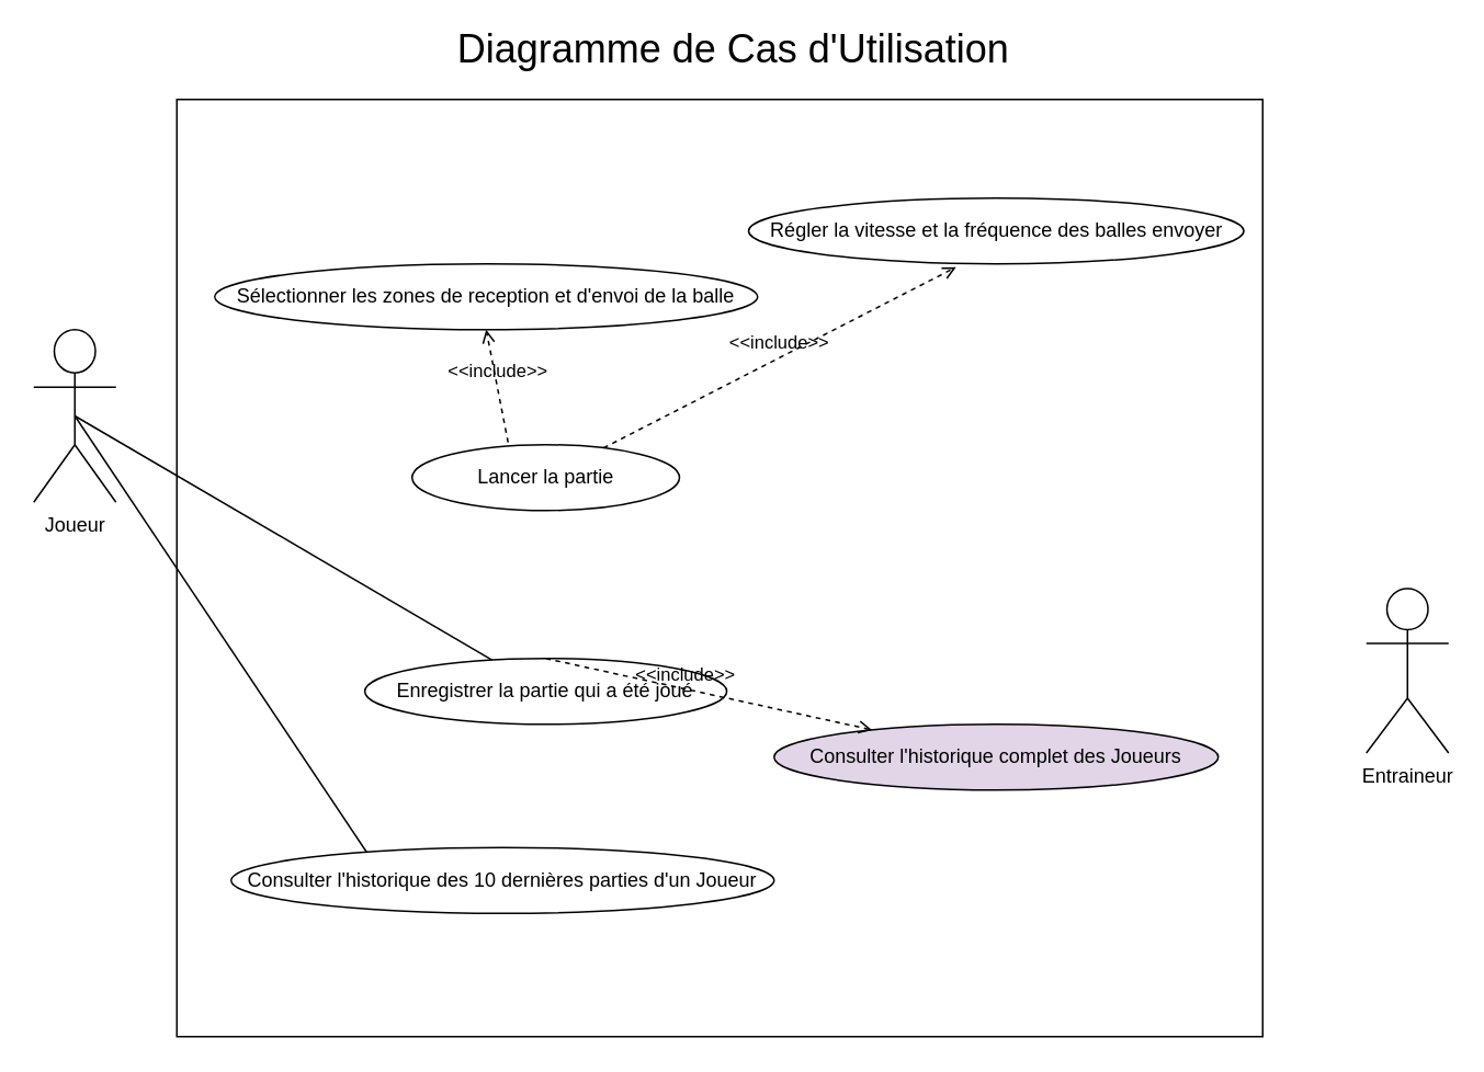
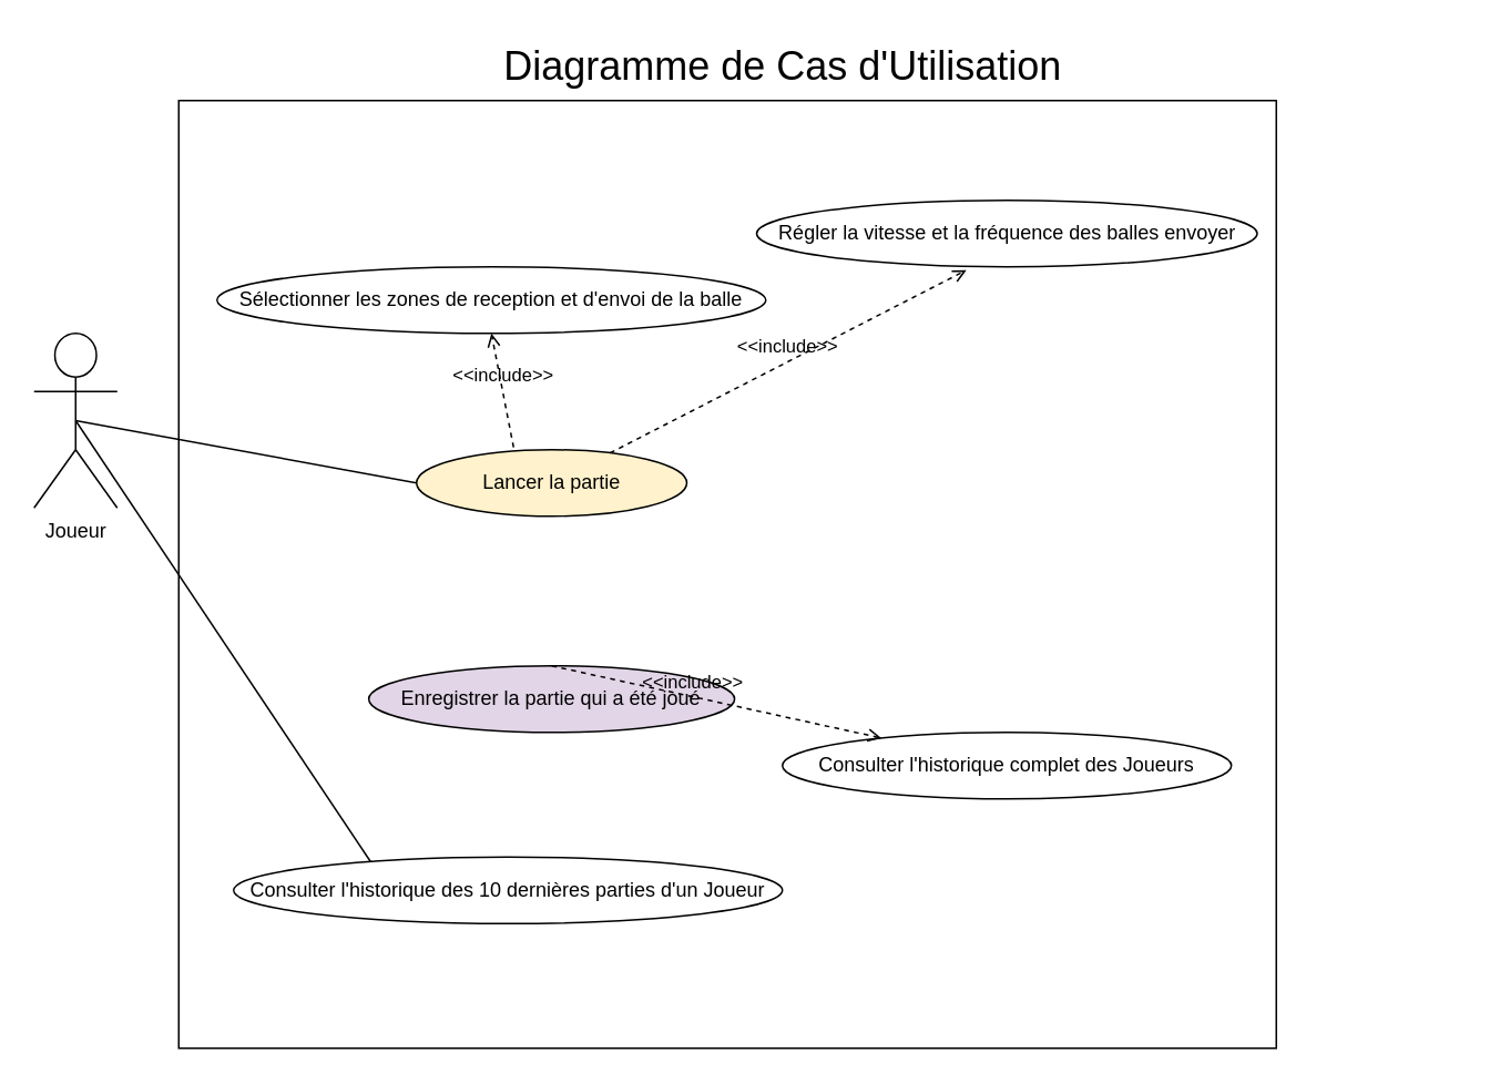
- <mxCell id="11" value="&lt;font style=&quot;font-size: 24px&quot;&gt;Diagramme de Cas d'Utilisation&lt;/font&gt;" style="text;html=1;resizable=0;autosize=1;align=center;verticalAlign=middle;points=[];fillColor=none;strokeColor=none;rounded=0;" parent="1" vertex="1"><mxGeometry x="270" y="20" width="350" height="20" as="geometry" /></mxCell>
+ <mxCell id="11" value="&lt;font style=&quot;font-size: 24px&quot;&gt;Diagramme de Cas d'Utilisation&lt;/font&gt;" style="text;html=1;resizable=0;autosize=1;align=center;verticalAlign=middle;points=[];fillColor=none;strokeColor=none;rounded=0;" parent="1" vertex="1"><mxGeometry x="295" y="30" width="350" height="20" as="geometry" /></mxCell>
- <mxCell id="15" value="Lancer la partie" style="ellipse;whiteSpace=wrap;html=1;" parent="1" vertex="1"><mxGeometry x="250" y="270" width="162.5" height="40" as="geometry" /></mxCell>
+ <mxCell id="15" value="Lancer la partie" style="ellipse;whiteSpace=wrap;html=1;fillColor=#fff2cc;" parent="1" vertex="1"><mxGeometry x="250" y="270" width="162.5" height="40" as="geometry" /></mxCell>
- <mxCell id="13" value="" style="endArrow=none;html=1;rounded=0;exitX=0.5;exitY=0.5;exitDx=0;exitDy=0;exitPerimeter=0;" parent="1" source="4" target="7" edge="1"><mxGeometry width="50" height="50" relative="1" as="geometry"><mxPoint x="60" y="230" as="sourcePoint" /><mxPoint x="-92.5" y="185" as="targetPoint" /></mxGeometry></mxCell>
+ <mxCell id="13" value="" style="endArrow=none;html=1;rounded=0;entryX=0;entryY=0.5;entryDx=0;entryDy=0;exitX=0.5;exitY=0.5;exitDx=0;exitDy=0;exitPerimeter=0;" parent="1" source="4" target="15" edge="1"><mxGeometry width="50" height="50" relative="1" as="geometry"><mxPoint x="60" y="230" as="sourcePoint" /><mxPoint x="-92.5" y="185" as="targetPoint" /></mxGeometry></mxCell>
- <mxCell id="3" value="Entraineur" style="shape=umlActor;verticalLabelPosition=bottom;verticalAlign=top;html=1;outlineConnect=0;" parent="1" vertex="1"><mxGeometry x="830" y="357.5" width="50" height="100" as="geometry" /></mxCell>
- <mxCell id="7" value="Enregistrer la partie qui a été joué" style="ellipse;whiteSpace=wrap;html=1;" parent="1" vertex="1"><mxGeometry x="221.25" y="400" width="220" height="40" as="geometry" /></mxCell>
+ <mxCell id="7" value="Enregistrer la partie qui a été joué" style="ellipse;whiteSpace=wrap;html=1;fillColor=#e1d5e7;" parent="1" vertex="1"><mxGeometry x="221.25" y="400" width="220" height="40" as="geometry" /></mxCell>
- <mxCell id="8" value="Consulter&amp;nbsp;l'historique complet des Joueurs" style="ellipse;whiteSpace=wrap;html=1;fillColor=#e1d5e7;" parent="1" vertex="1"><mxGeometry x="470" y="440" width="270" height="40" as="geometry" /></mxCell>
+ <mxCell id="8" value="Consulter&amp;nbsp;l'historique complet des Joueurs" style="ellipse;whiteSpace=wrap;html=1;" parent="1" vertex="1"><mxGeometry x="470" y="440" width="270" height="40" as="geometry" /></mxCell>
